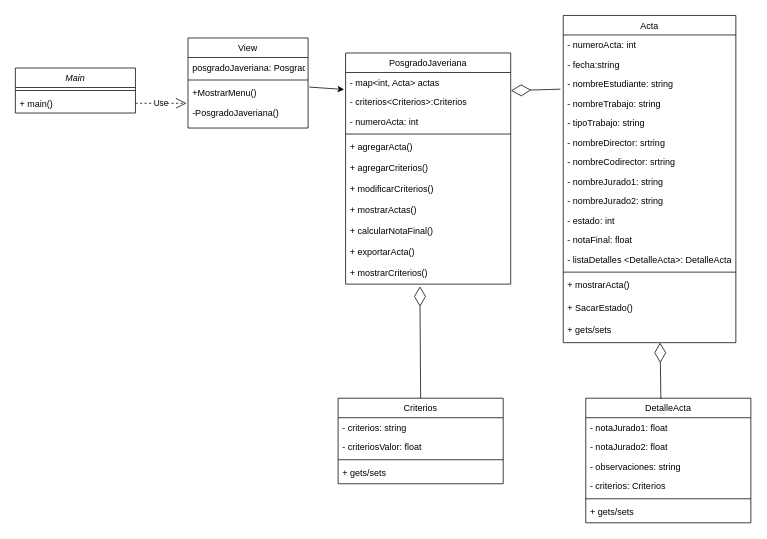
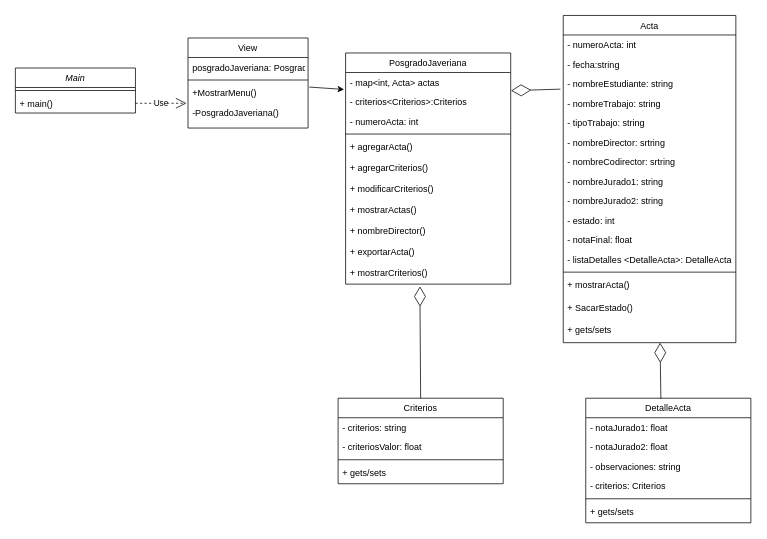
- <mxCell id="45" value="+ calcularNotaFinal()" style="text;align=left;verticalAlign=top;spacingLeft=4;spacingRight=4;overflow=hidden;rotatable=0;points=[[0,0.5],[1,0.5]];portConstraint=eastwest;" parent="36" vertex="1"><mxGeometry y="224" width="220" height="28" as="geometry" /></mxCell>
+ <mxCell id="45" value="+ nombreDirector()" style="text;align=left;verticalAlign=top;spacingLeft=4;spacingRight=4;overflow=hidden;rotatable=0;points=[[0,0.5],[1,0.5]];portConstraint=eastwest;" parent="36" vertex="1"><mxGeometry y="224" width="220" height="28" as="geometry" /></mxCell>
